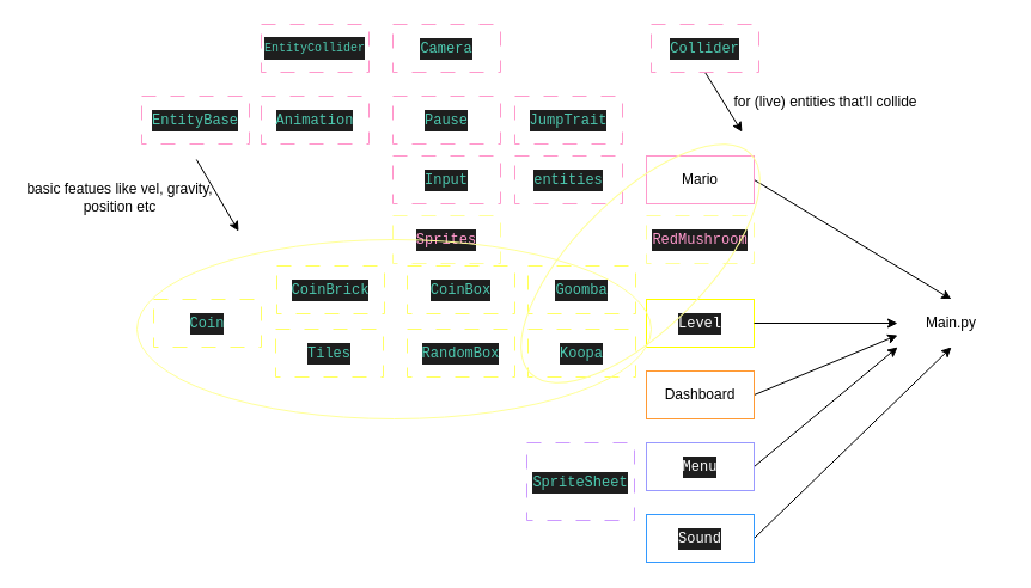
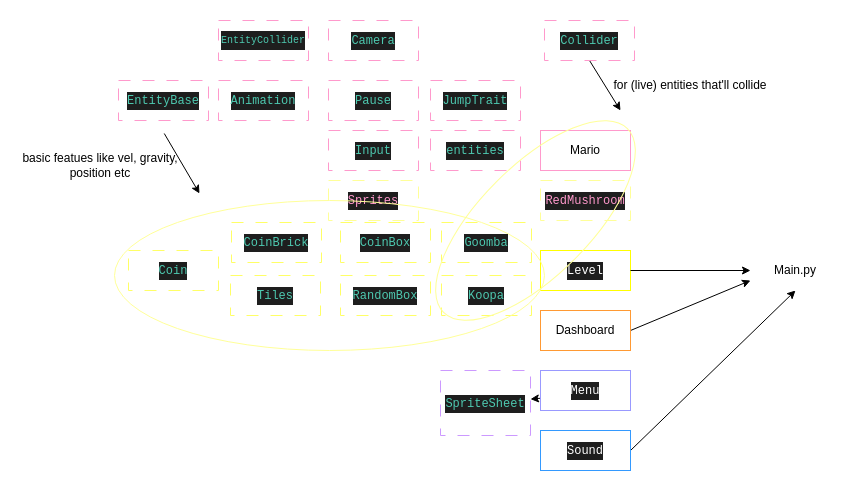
- <mxCell id="2" style="edgeStyle=none;html=1;exitX=1;exitY=0.5;exitDx=0;exitDy=0;entryX=0.5;entryY=0;entryDx=0;entryDy=0;" parent="1" source="3" target="32" edge="1"><mxGeometry relative="1" as="geometry" /></mxCell>
- <mxCell id="20" style="edgeStyle=none;html=1;exitX=1;exitY=0.5;exitDx=0;exitDy=0;entryX=0;entryY=1;entryDx=0;entryDy=0;" parent="1" source="21" target="32" edge="1"><mxGeometry relative="1" as="geometry" /></mxCell>
+ <mxCell id="20" style="edgeStyle=none;html=1;exitX=1;exitY=0.5;exitDx=0;exitDy=0;" parent="1" source="21" target="31" edge="1"><mxGeometry relative="1" as="geometry" /></mxCell>
